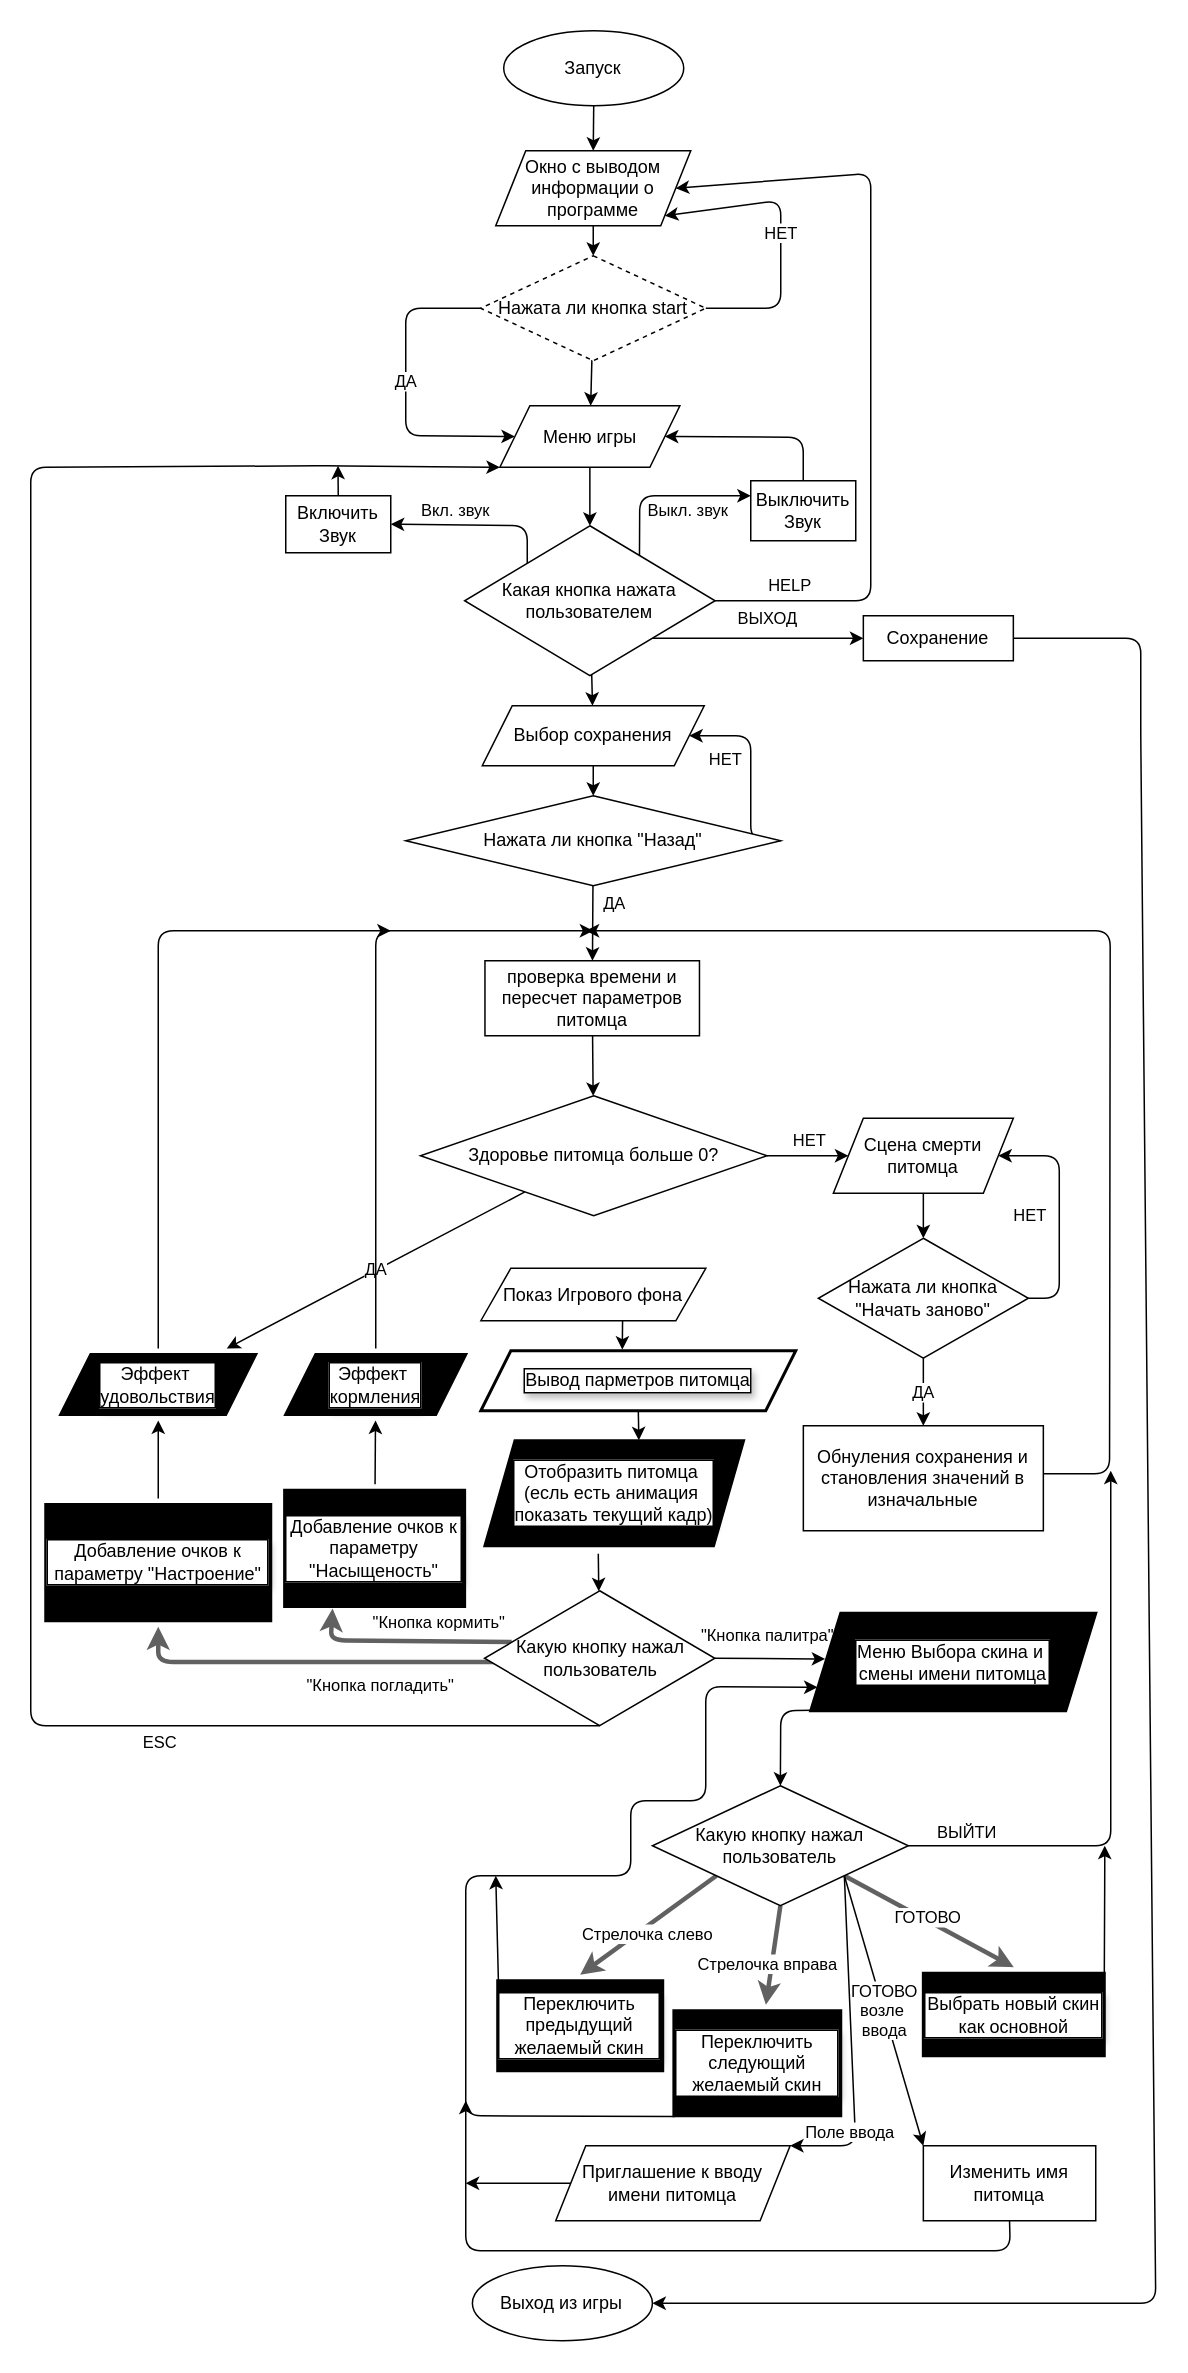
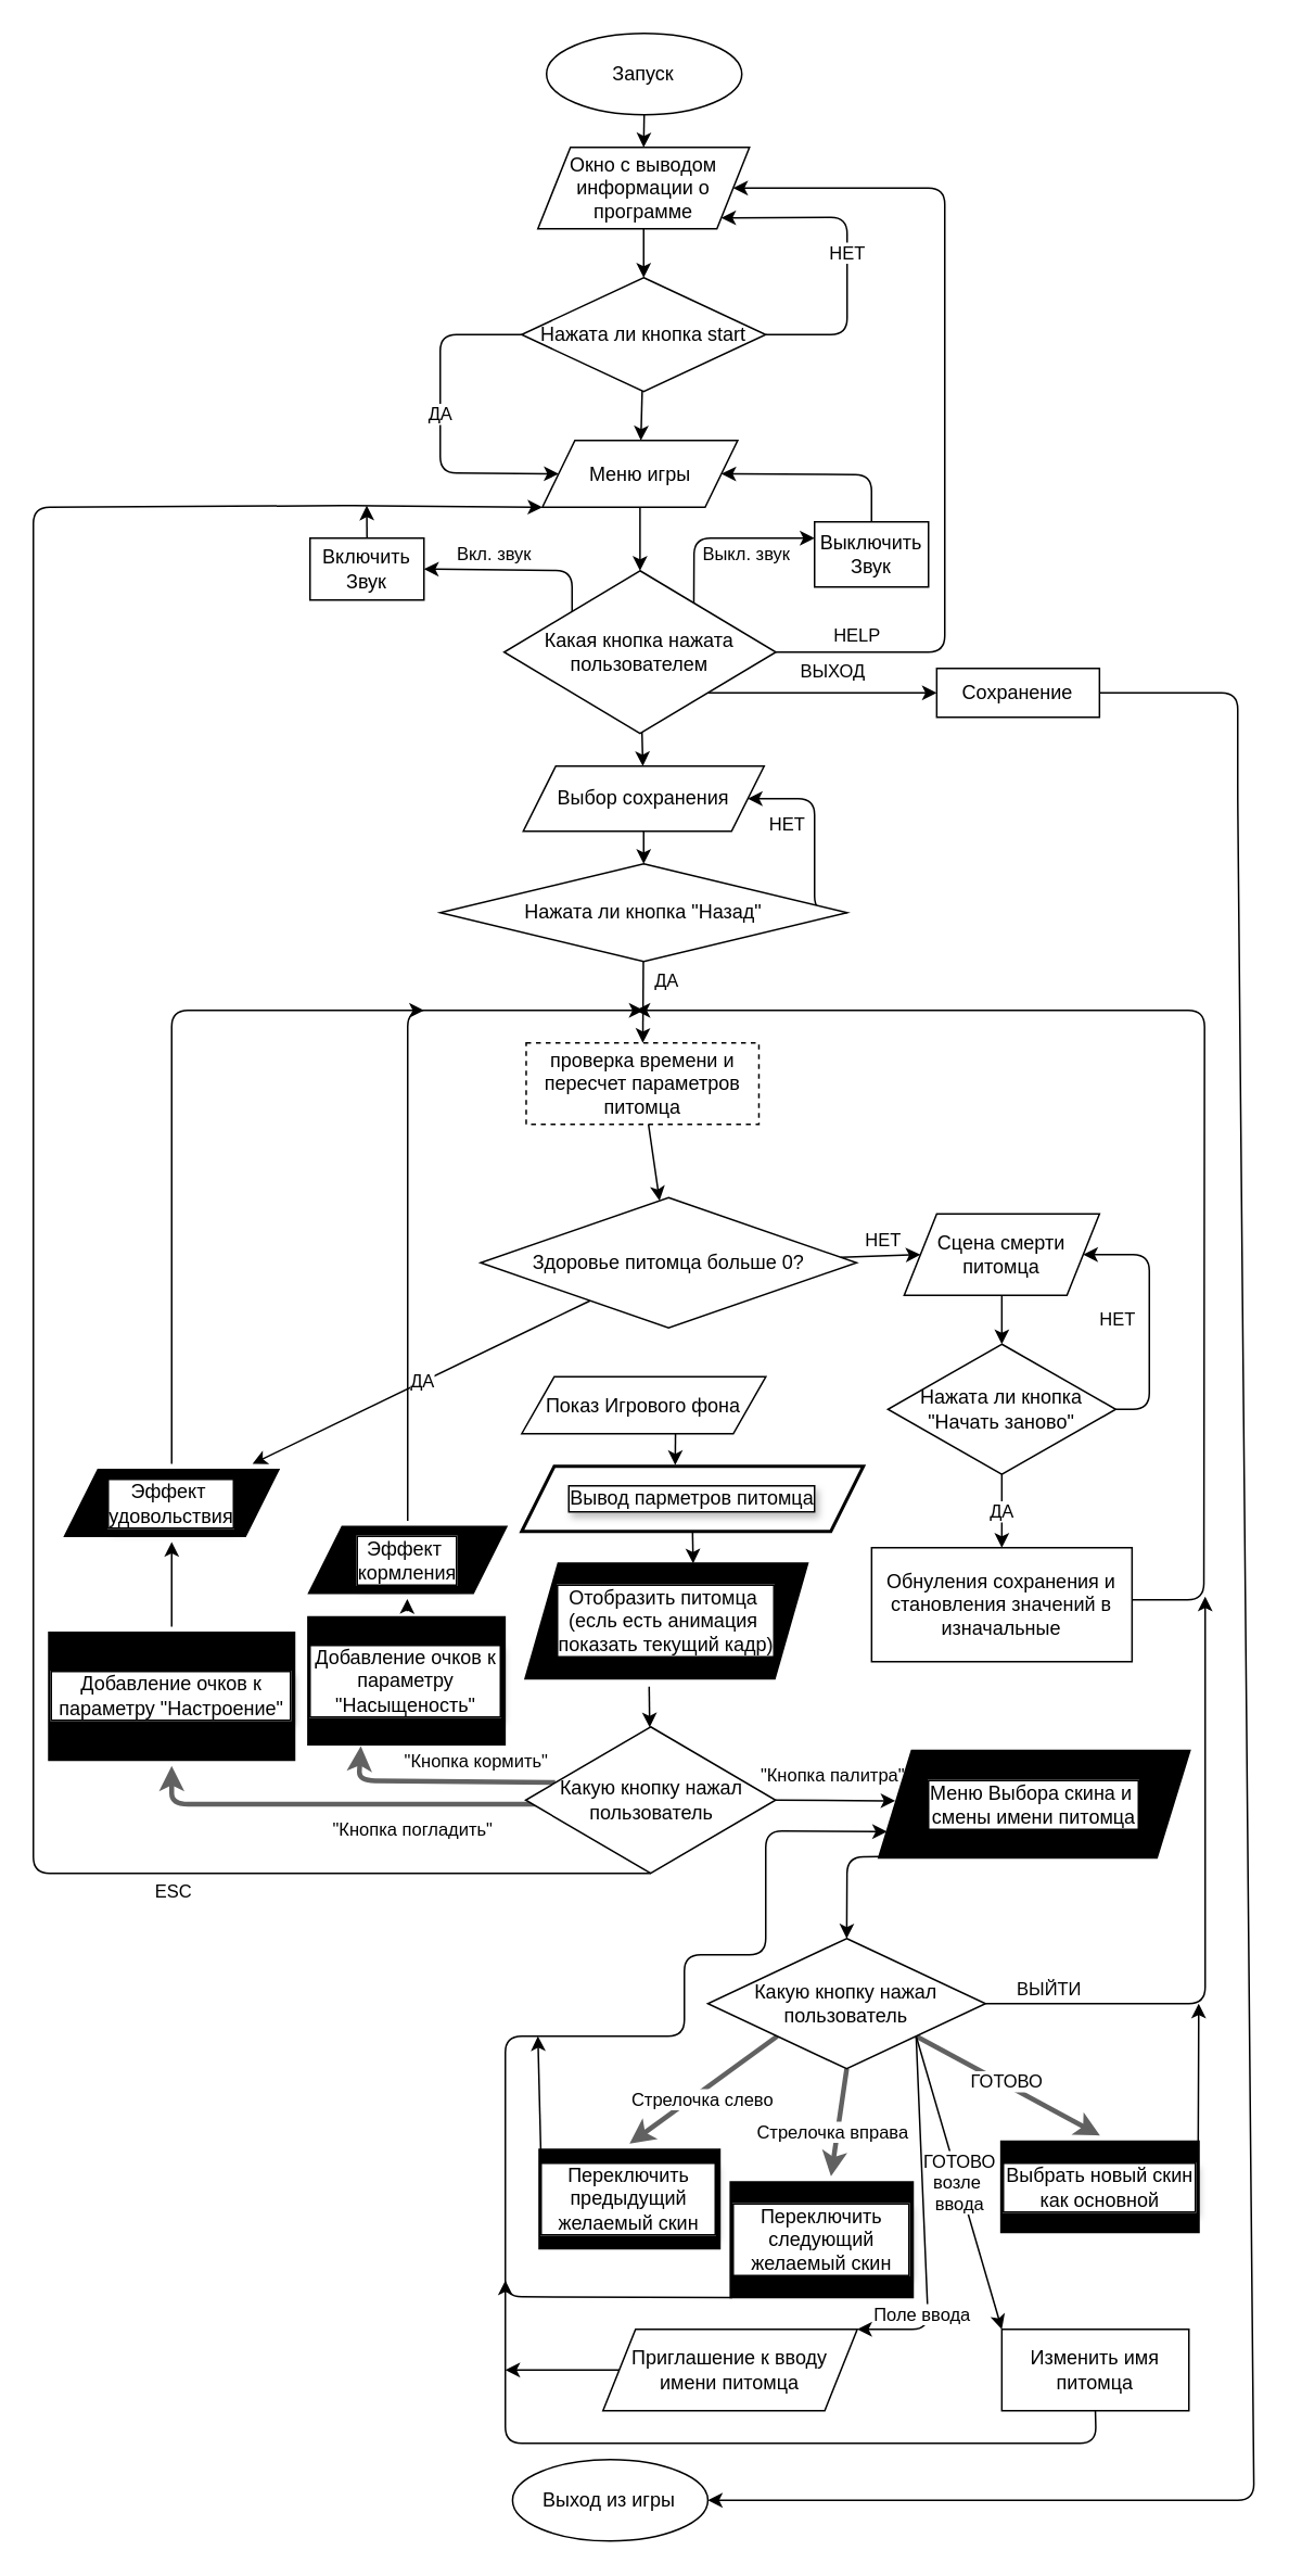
- <mxCell id="33" value="Окно с выводом информации о программе" style="shape=parallelogram;perimeter=parallelogramPerimeter;whiteSpace=wrap;html=1;fixedSize=1;" parent="1" vertex="1"><mxGeometry x="330" y="100" width="130" height="50" as="geometry" /></mxCell>
+ <mxCell id="33" value="Окно с выводом информации о программе" style="shape=parallelogram;perimeter=parallelogramPerimeter;whiteSpace=wrap;html=1;fixedSize=1;" parent="1" vertex="1"><mxGeometry x="330" y="90" width="130" height="50" as="geometry" /></mxCell>
- <mxCell id="16" value="Нажата ли кнопка start" style="rhombus;whiteSpace=wrap;html=1;dashed=1;" parent="1" vertex="1"><mxGeometry x="320" y="170" width="150" height="70" as="geometry" /></mxCell>
+ <mxCell id="16" value="Нажата ли кнопка start" style="rhombus;whiteSpace=wrap;html=1;" parent="1" vertex="1"><mxGeometry x="320" y="170" width="150" height="70" as="geometry" /></mxCell>
- <mxCell id="12" value="проверка времени и пересчет параметров питомца" style="rounded=0;whiteSpace=wrap;html=1;" parent="1" vertex="1"><mxGeometry x="322.81" y="640" width="143" height="50" as="geometry" /></mxCell>
+ <mxCell id="12" value="проверка времени и пересчет параметров питомца" style="rounded=0;whiteSpace=wrap;html=1;dashed=1;" parent="1" vertex="1"><mxGeometry x="322.81" y="640" width="143" height="50" as="geometry" /></mxCell>
- <mxCell id="7" value="Здоровье питомца больше 0?" style="rhombus;whiteSpace=wrap;html=1;rounded=0;shadow=0;" parent="1" vertex="1"><mxGeometry x="279.81" y="730" width="231" height="80" as="geometry" /></mxCell>
+ <mxCell id="7" value="Здоровье питомца больше 0?" style="rhombus;whiteSpace=wrap;html=1;rounded=0;shadow=0;" parent="1" vertex="1"><mxGeometry x="294.81" y="735" width="231" height="80" as="geometry" /></mxCell>
- <mxCell id="59" value="Эффект&amp;nbsp;&lt;br&gt;кормления" style="shape=parallelogram;perimeter=parallelogramPerimeter;fixedSize=1;whiteSpace=wrap;html=1;perimeterSpacing=4;strokeWidth=2;shadow=0;rounded=0;fillStyle=zigzag-line;gradientColor=none;fillColor=light-dark(#9C9C9C,#3B3B3B);fontColor=light-dark(#000000,#000000);labelBackgroundColor=default;labelBorderColor=default;textShadow=1;" parent="1" vertex="1"><mxGeometry x="190" y="902.5" width="120" height="40" as="geometry" /></mxCell>
+ <mxCell id="59" value="Эффект&amp;nbsp;&lt;br&gt;кормления" style="shape=parallelogram;perimeter=parallelogramPerimeter;fixedSize=1;whiteSpace=wrap;html=1;perimeterSpacing=4;strokeWidth=2;shadow=0;rounded=0;fillStyle=zigzag-line;gradientColor=none;fillColor=light-dark(#9C9C9C,#3B3B3B);fontColor=light-dark(#000000,#000000);labelBackgroundColor=default;labelBorderColor=default;textShadow=1;" parent="1" vertex="1"><mxGeometry x="190" y="937.5" width="120" height="40" as="geometry" /></mxCell>
